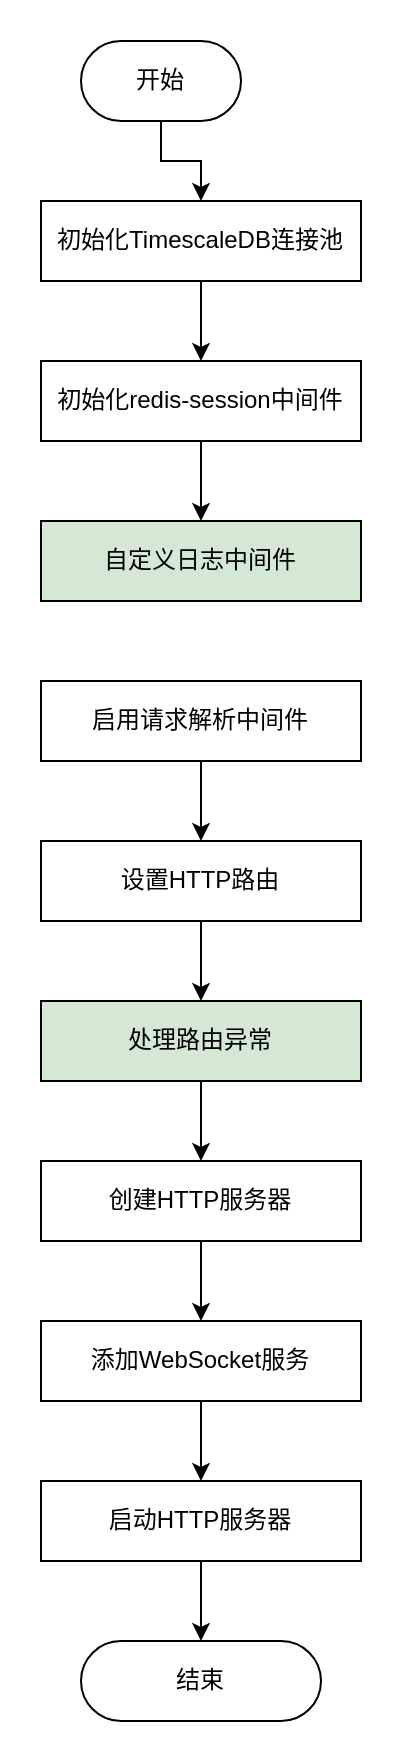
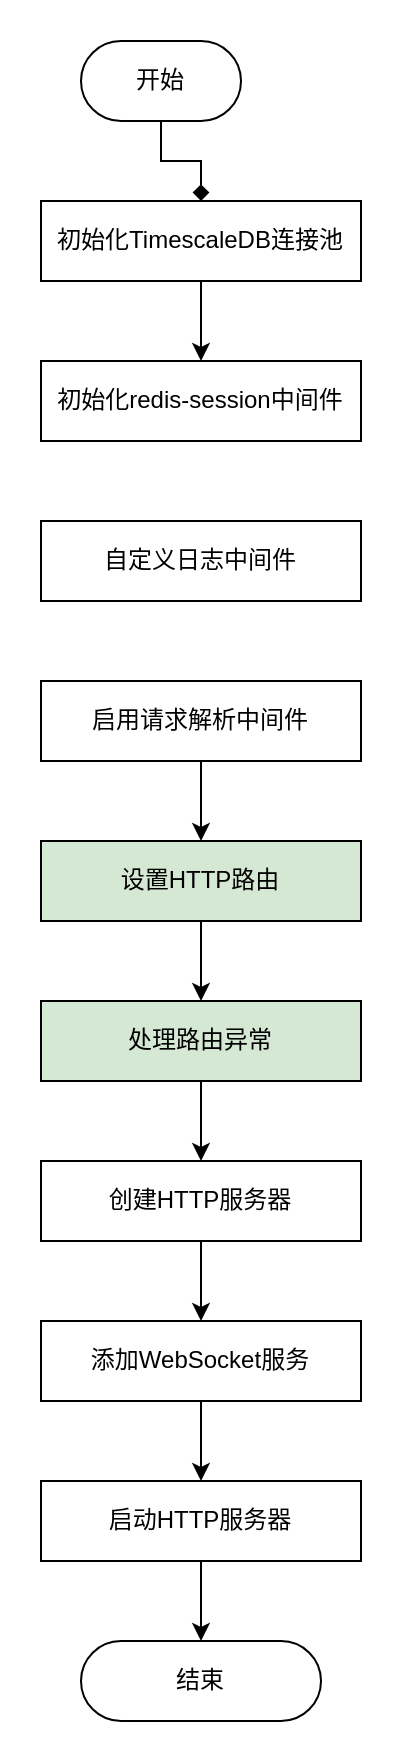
- <mxCell id="2" style="edgeStyle=orthogonalEdgeStyle;rounded=0;orthogonalLoop=1;jettySize=auto;html=1;exitX=0.5;exitY=1;exitDx=0;exitDy=0;entryX=0.5;entryY=0;entryDx=0;entryDy=0;" edge="1" parent="1" source="3" target="6"><mxGeometry relative="1" as="geometry" /></mxCell>
+ <mxCell id="2" style="edgeStyle=orthogonalEdgeStyle;rounded=0;orthogonalLoop=1;jettySize=auto;html=1;exitX=0.5;exitY=1;exitDx=0;exitDy=0;entryX=0.5;entryY=0;entryDx=0;entryDy=0;endArrow=diamond;" edge="1" parent="1" source="3" target="6"><mxGeometry relative="1" as="geometry" /></mxCell>
- <mxCell id="7" style="edgeStyle=orthogonalEdgeStyle;rounded=0;orthogonalLoop=1;jettySize=auto;html=1;exitX=0.5;exitY=1;exitDx=0;exitDy=0;entryX=0.5;entryY=0;entryDx=0;entryDy=0;" edge="1" parent="1" source="8" target="9"><mxGeometry relative="1" as="geometry" /></mxCell>
- <mxCell id="9" value="自定义日志中间件" style="rounded=0;whiteSpace=wrap;html=1;fillColor=#d5e8d4;" vertex="1" parent="1"><mxGeometry x="20" y="260" width="160" height="40" as="geometry" /></mxCell>
+ <mxCell id="9" value="自定义日志中间件" style="rounded=0;whiteSpace=wrap;html=1;" vertex="1" parent="1"><mxGeometry x="20" y="260" width="160" height="40" as="geometry" /></mxCell>
- <mxCell id="13" value="设置HTTP路由" style="rounded=0;whiteSpace=wrap;html=1;" vertex="1" parent="1"><mxGeometry x="20" y="420" width="160" height="40" as="geometry" /></mxCell>
+ <mxCell id="13" value="设置HTTP路由" style="rounded=0;whiteSpace=wrap;html=1;fillColor=#d5e8d4;" vertex="1" parent="1"><mxGeometry x="20" y="420" width="160" height="40" as="geometry" /></mxCell>
